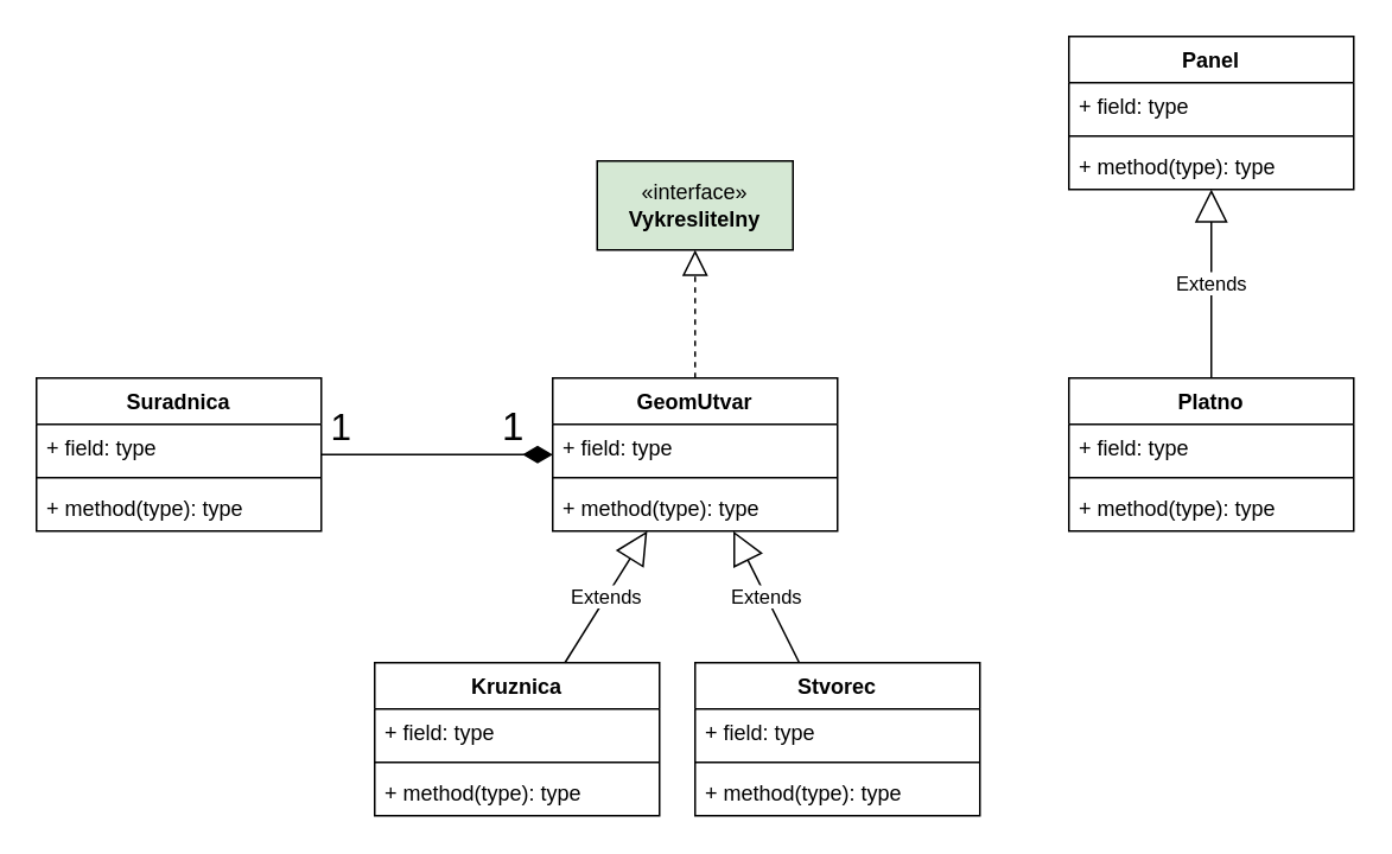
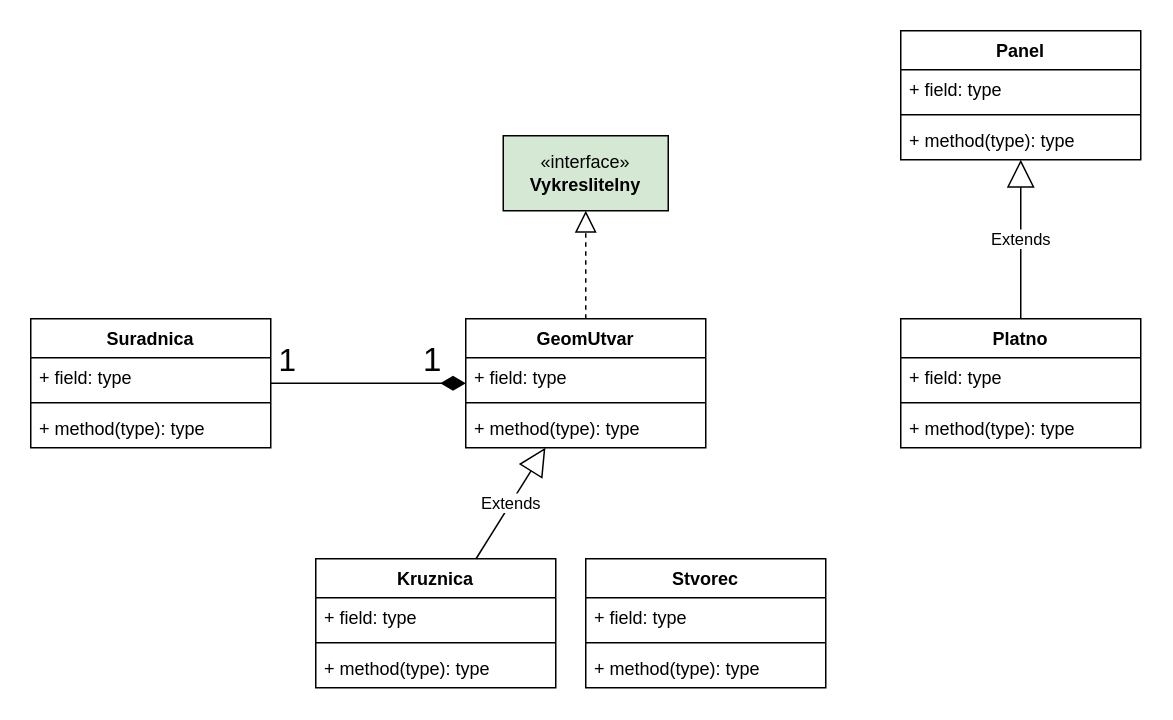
- <mxCell id="27" value="Extends" style="endArrow=block;endSize=16;endFill=0;html=1;rounded=0;" edge="1" parent="1" source="15" target="2"><mxGeometry width="160" relative="1" as="geometry"><mxPoint x="200" y="-98" as="sourcePoint" /><mxPoint x="360" y="-98" as="targetPoint" /></mxGeometry></mxCell>
